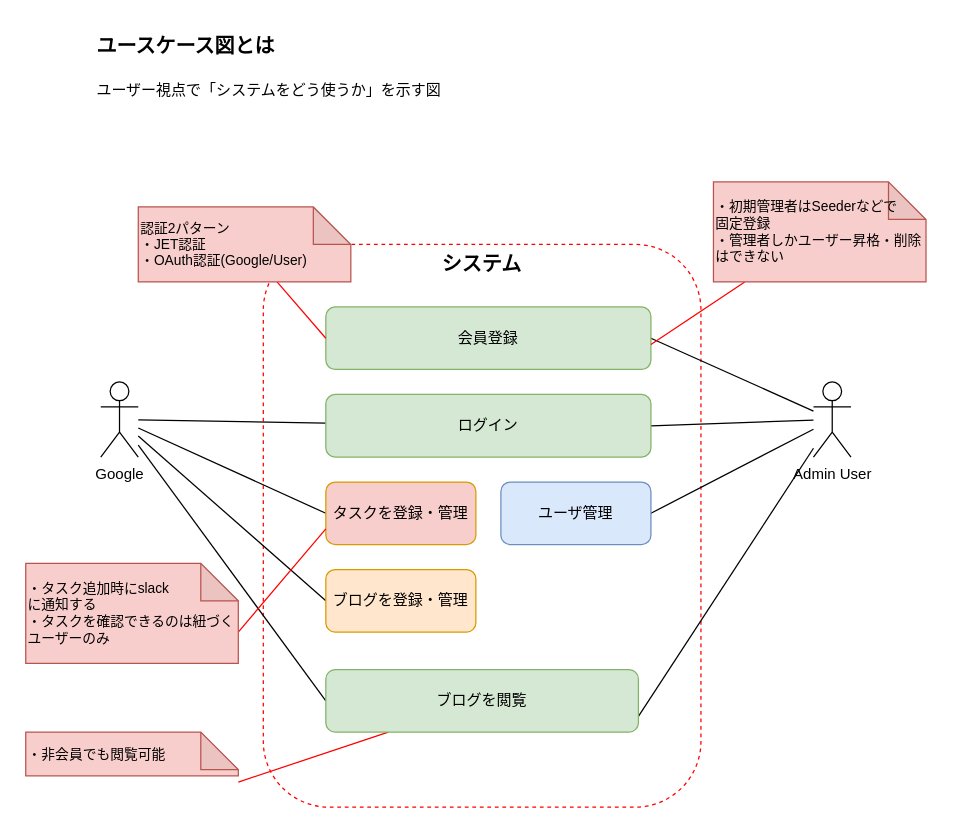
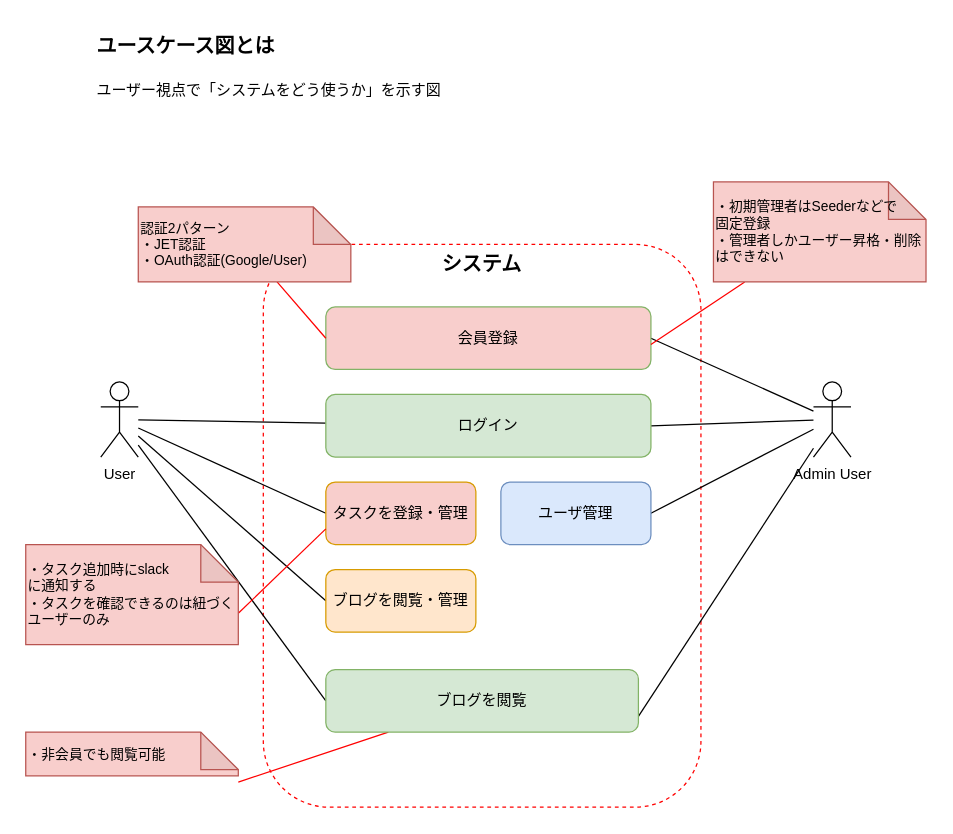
- <mxCell id="13" value="会員登録" style="rounded=1;whiteSpace=wrap;html=1;fillColor=#d5e8d4;strokeColor=#82b366;" parent="1" vertex="1"><mxGeometry x="260" y="245" width="260" height="50" as="geometry" /></mxCell>
+ <mxCell id="13" value="会員登録" style="rounded=1;whiteSpace=wrap;html=1;fillColor=#f8cecc;strokeColor=#82b366;" parent="1" vertex="1"><mxGeometry x="260" y="245" width="260" height="50" as="geometry" /></mxCell>
- <mxCell id="7" value="Google" style="shape=umlActor;verticalLabelPosition=bottom;verticalAlign=top;html=1;" parent="1" vertex="1"><mxGeometry x="80" y="305" width="30" height="60" as="geometry" /></mxCell>
+ <mxCell id="7" value="User" style="shape=umlActor;verticalLabelPosition=bottom;verticalAlign=top;html=1;" parent="1" vertex="1"><mxGeometry x="80" y="305" width="30" height="60" as="geometry" /></mxCell>
- <mxCell id="16" value="ブログを登録・管理" style="rounded=1;whiteSpace=wrap;html=1;fillColor=#ffe6cc;strokeColor=#d79b00;" parent="1" vertex="1"><mxGeometry x="260" y="455" width="120" height="50" as="geometry" /></mxCell>
+ <mxCell id="16" value="ブログを閲覧・管理" style="rounded=1;whiteSpace=wrap;html=1;fillColor=#ffe6cc;strokeColor=#d79b00;" parent="1" vertex="1"><mxGeometry x="260" y="455" width="120" height="50" as="geometry" /></mxCell>
- <mxCell id="19" value="・タスク追加時にslack&lt;br&gt;に通知する&lt;br&gt;・タスクを確認できるのは紐づくユーザーのみ" style="shape=note;whiteSpace=wrap;html=1;backgroundOutline=1;darkOpacity=0.05;fontFamily=Helvetica;fontSize=11;labelBackgroundColor=none;fillColor=#f8cecc;strokeColor=#b85450;align=left;" parent="1" vertex="1"><mxGeometry x="20" y="450" width="170" height="80" as="geometry" /></mxCell>
+ <mxCell id="19" value="・タスク追加時にslack&lt;br&gt;に通知する&lt;br&gt;・タスクを確認できるのは紐づくユーザーのみ" style="shape=note;whiteSpace=wrap;html=1;backgroundOutline=1;darkOpacity=0.05;fontFamily=Helvetica;fontSize=11;labelBackgroundColor=none;fillColor=#f8cecc;strokeColor=#b85450;align=left;" parent="1" vertex="1"><mxGeometry x="20" y="435" width="170" height="80" as="geometry" /></mxCell>
